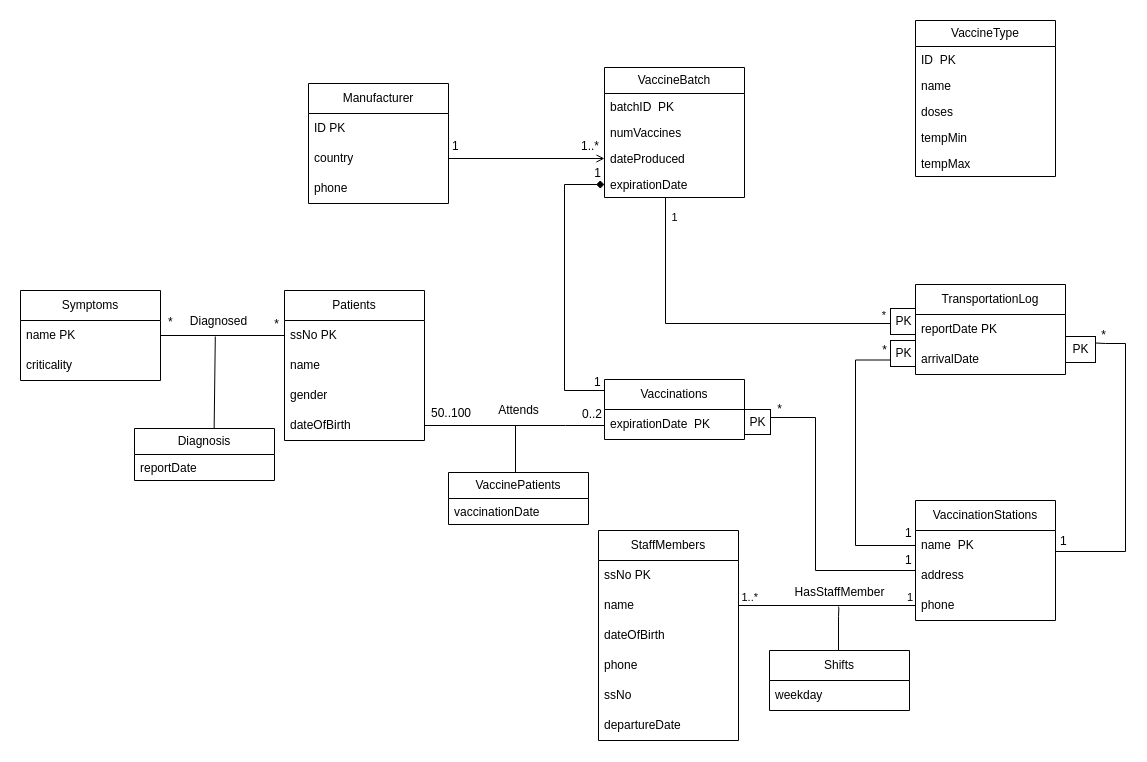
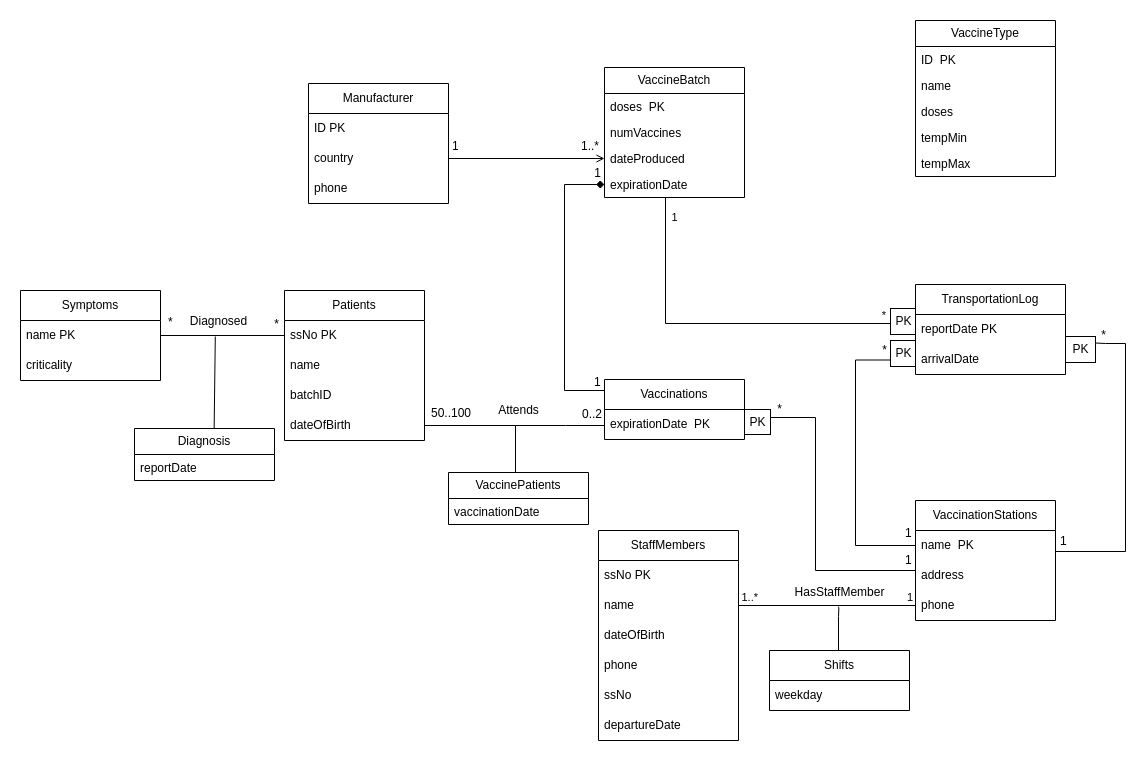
- <mxCell id="7" value="batchID&amp;nbsp; PK" style="text;strokeColor=none;fillColor=none;align=left;verticalAlign=top;spacingLeft=4;spacingRight=4;overflow=hidden;rotatable=0;points=[[0,0.5],[1,0.5]];portConstraint=eastwest;whiteSpace=wrap;html=1;" parent="6" vertex="1"><mxGeometry y="26" width="140" height="26" as="geometry" /></mxCell>
+ <mxCell id="7" value="doses&amp;nbsp; PK" style="text;strokeColor=none;fillColor=none;align=left;verticalAlign=top;spacingLeft=4;spacingRight=4;overflow=hidden;rotatable=0;points=[[0,0.5],[1,0.5]];portConstraint=eastwest;whiteSpace=wrap;html=1;" parent="6" vertex="1"><mxGeometry y="26" width="140" height="26" as="geometry" /></mxCell>
- <mxCell id="37" value="gender" style="text;strokeColor=none;fillColor=none;align=left;verticalAlign=middle;spacingLeft=4;spacingRight=4;overflow=hidden;points=[[0,0.5],[1,0.5]];portConstraint=eastwest;rotatable=0;whiteSpace=wrap;html=1;" parent="34" vertex="1"><mxGeometry y="90" width="140" height="30" as="geometry" /></mxCell>
+ <mxCell id="37" value="batchID" style="text;strokeColor=none;fillColor=none;align=left;verticalAlign=middle;spacingLeft=4;spacingRight=4;overflow=hidden;points=[[0,0.5],[1,0.5]];portConstraint=eastwest;rotatable=0;whiteSpace=wrap;html=1;" parent="34" vertex="1"><mxGeometry y="90" width="140" height="30" as="geometry" /></mxCell>
